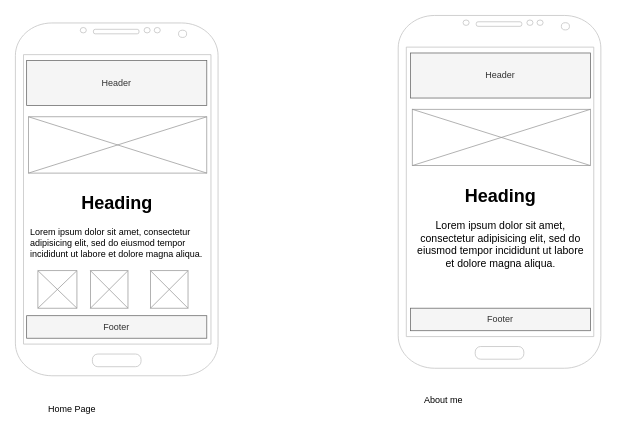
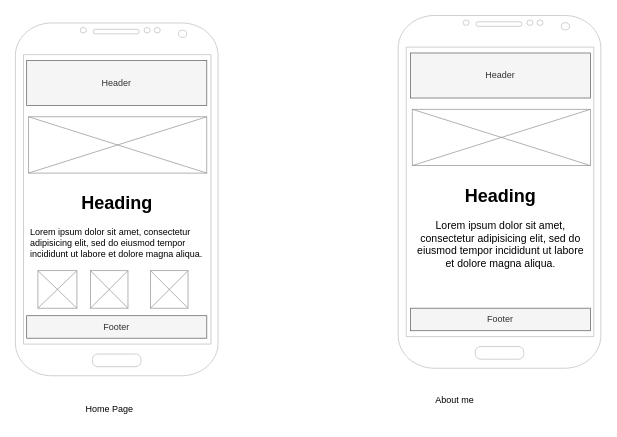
- <mxCell id="16" value="About me" style="text;html=1;align=center;verticalAlign=middle;resizable=0;points=[];autosize=1;strokeColor=none;fillColor=none;" vertex="1" parent="1"><mxGeometry x="555" y="518" width="70" height="30" as="geometry" /></mxCell>
+ <mxCell id="16" value="About me" style="text;html=1;align=center;verticalAlign=middle;resizable=0;points=[];autosize=1;strokeColor=none;fillColor=none;" vertex="1" parent="1"><mxGeometry x="570" y="518" width="70" height="30" as="geometry" /></mxCell>
- <mxCell id="15" value="Home Page" style="text;html=1;align=center;verticalAlign=middle;resizable=0;points=[];autosize=1;strokeColor=none;fillColor=none;strokeWidth=0;" vertex="1" parent="1"><mxGeometry x="50" y="530" width="90" height="30" as="geometry" /></mxCell>
+ <mxCell id="15" value="Home Page" style="text;html=1;align=center;verticalAlign=middle;resizable=0;points=[];autosize=1;strokeColor=none;fillColor=none;strokeWidth=0;" vertex="1" parent="1"><mxGeometry x="100" y="530" width="90" height="30" as="geometry" /></mxCell>
